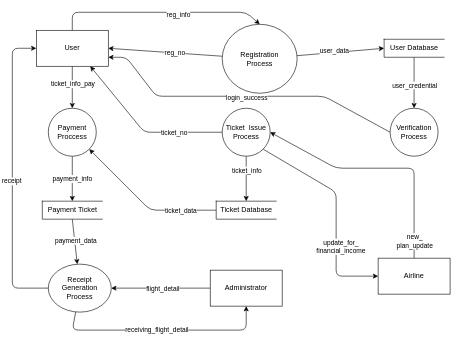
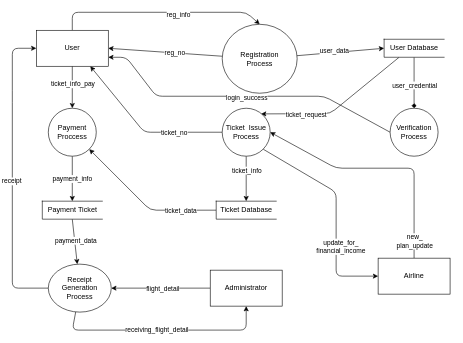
+ <mxCell id="4" style="edgeStyle=none;html=1;exitX=0.25;exitY=1;exitDx=0;exitDy=0;entryX=0.81;entryY=0.118;entryDx=0;entryDy=0;entryPerimeter=0;" edge="1" parent="1" source="6" target="16"><mxGeometry relative="1" as="geometry"><Array as="points"><mxPoint x="550" y="189" /></Array></mxGeometry></mxCell>
+ <mxCell id="5" value="ticket_request" style="edgeLabel;html=1;align=center;verticalAlign=middle;resizable=0;points=[];" vertex="1" connectable="0" parent="4"><mxGeometry x="0.143" y="1" relative="1" as="geometry"><mxPoint x="-38" as="offset" /></mxGeometry></mxCell>
- <mxCell id="2" style="edgeStyle=none;html=1;" edge="1" parent="1" source="6" target="9"><mxGeometry relative="1" as="geometry" /></mxCell>
+ <mxCell id="2" style="edgeStyle=none;html=1;endArrow=diamond;" edge="1" parent="1" source="6" target="9"><mxGeometry relative="1" as="geometry" /></mxCell>
